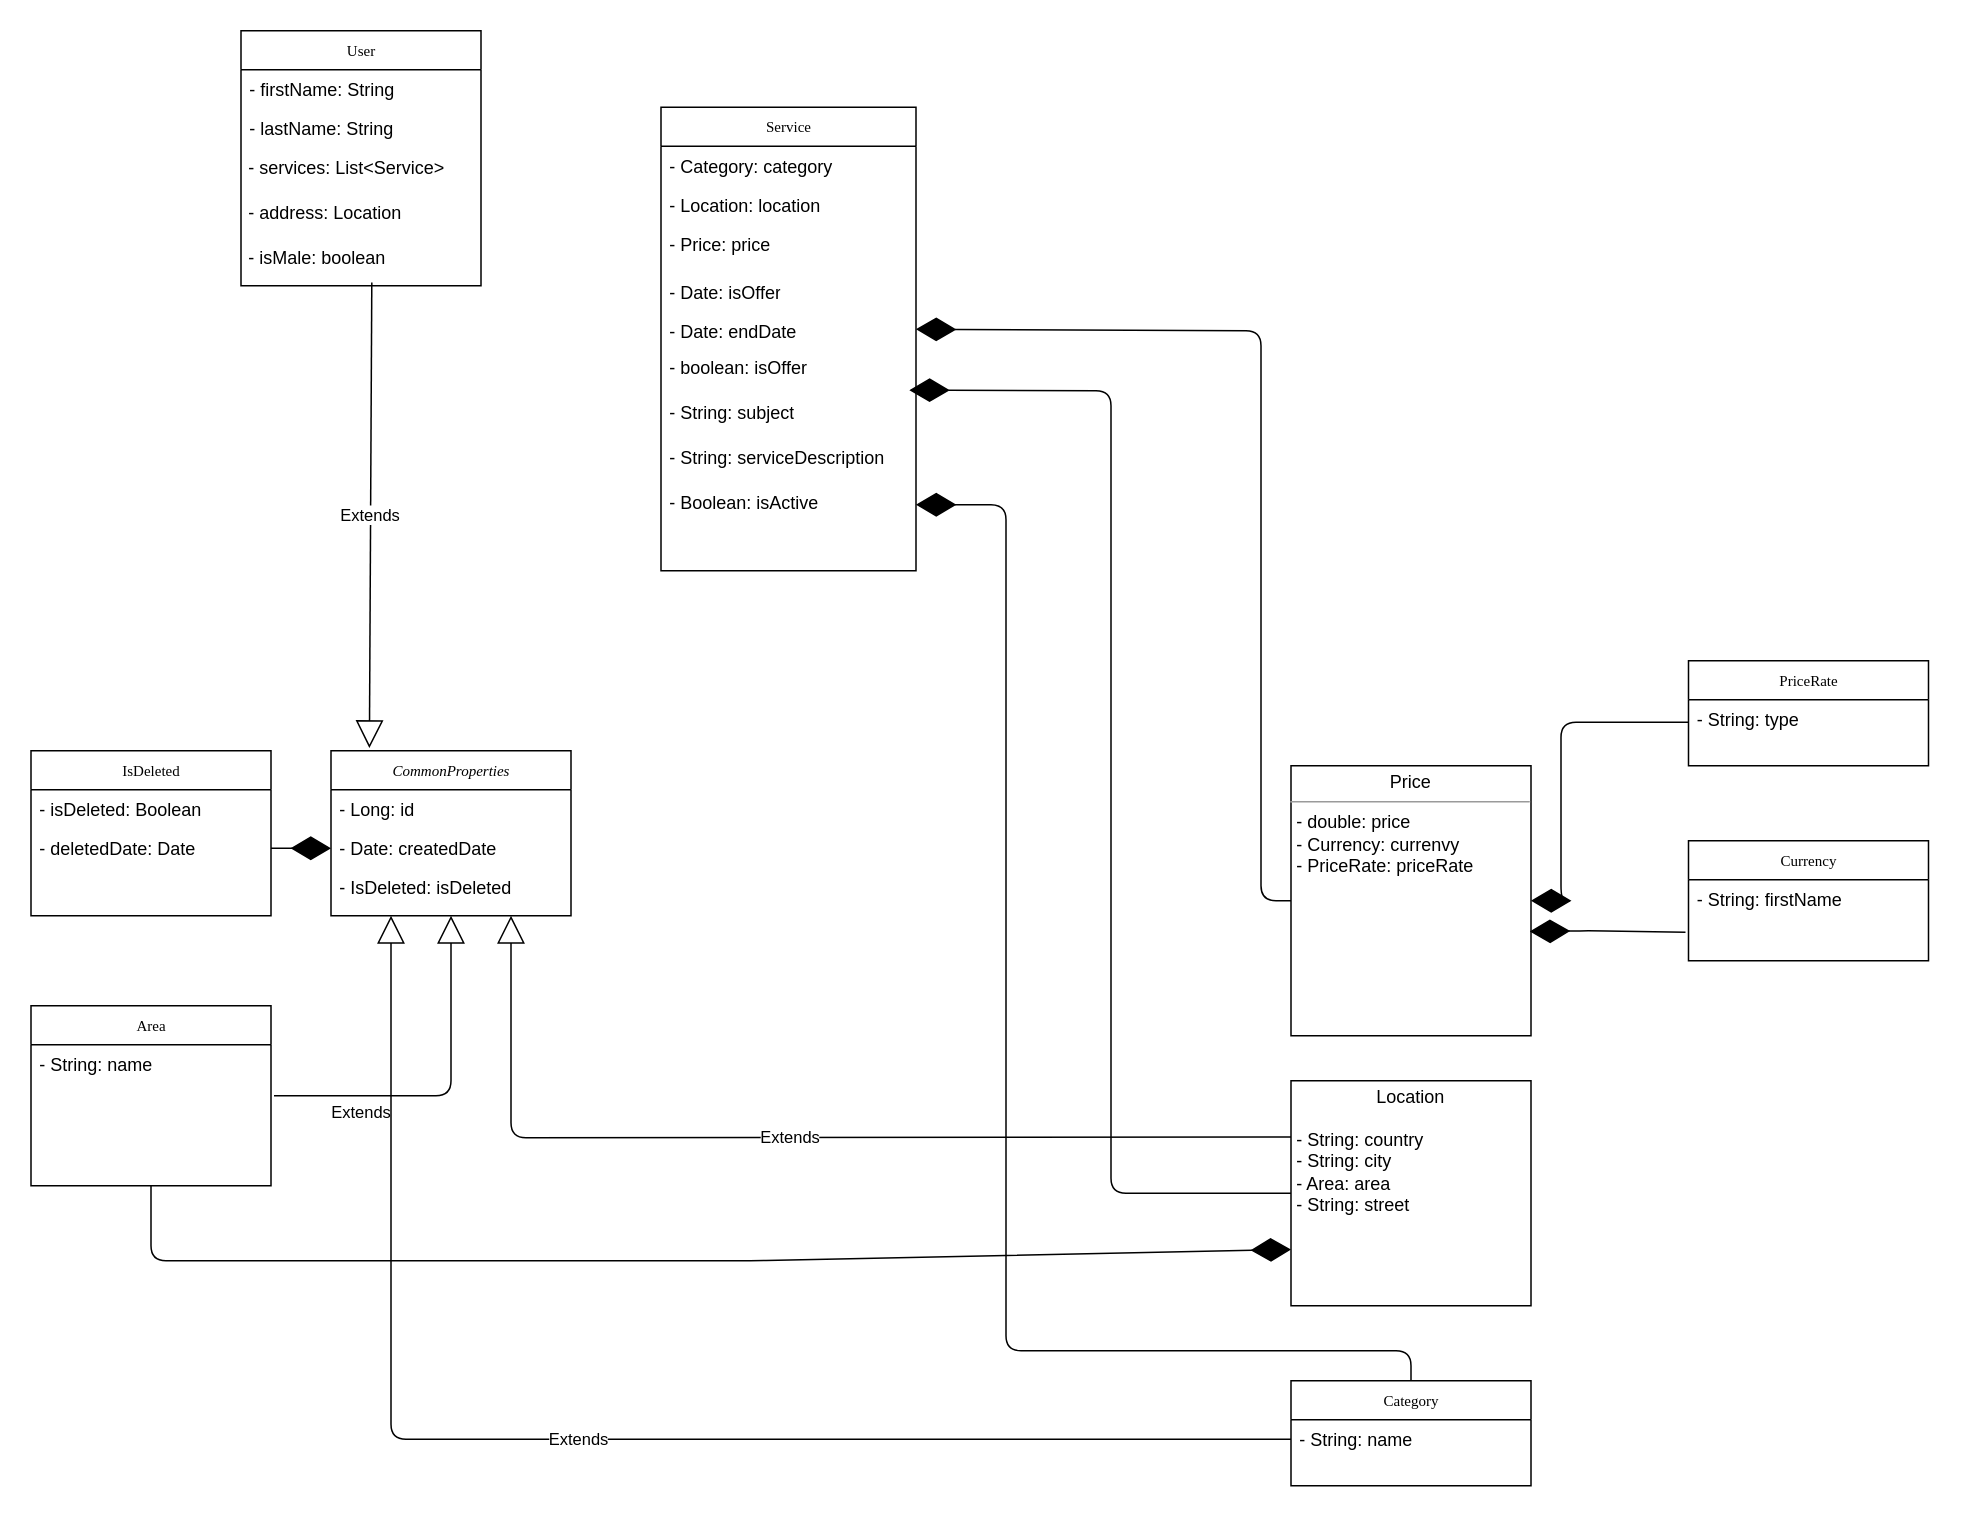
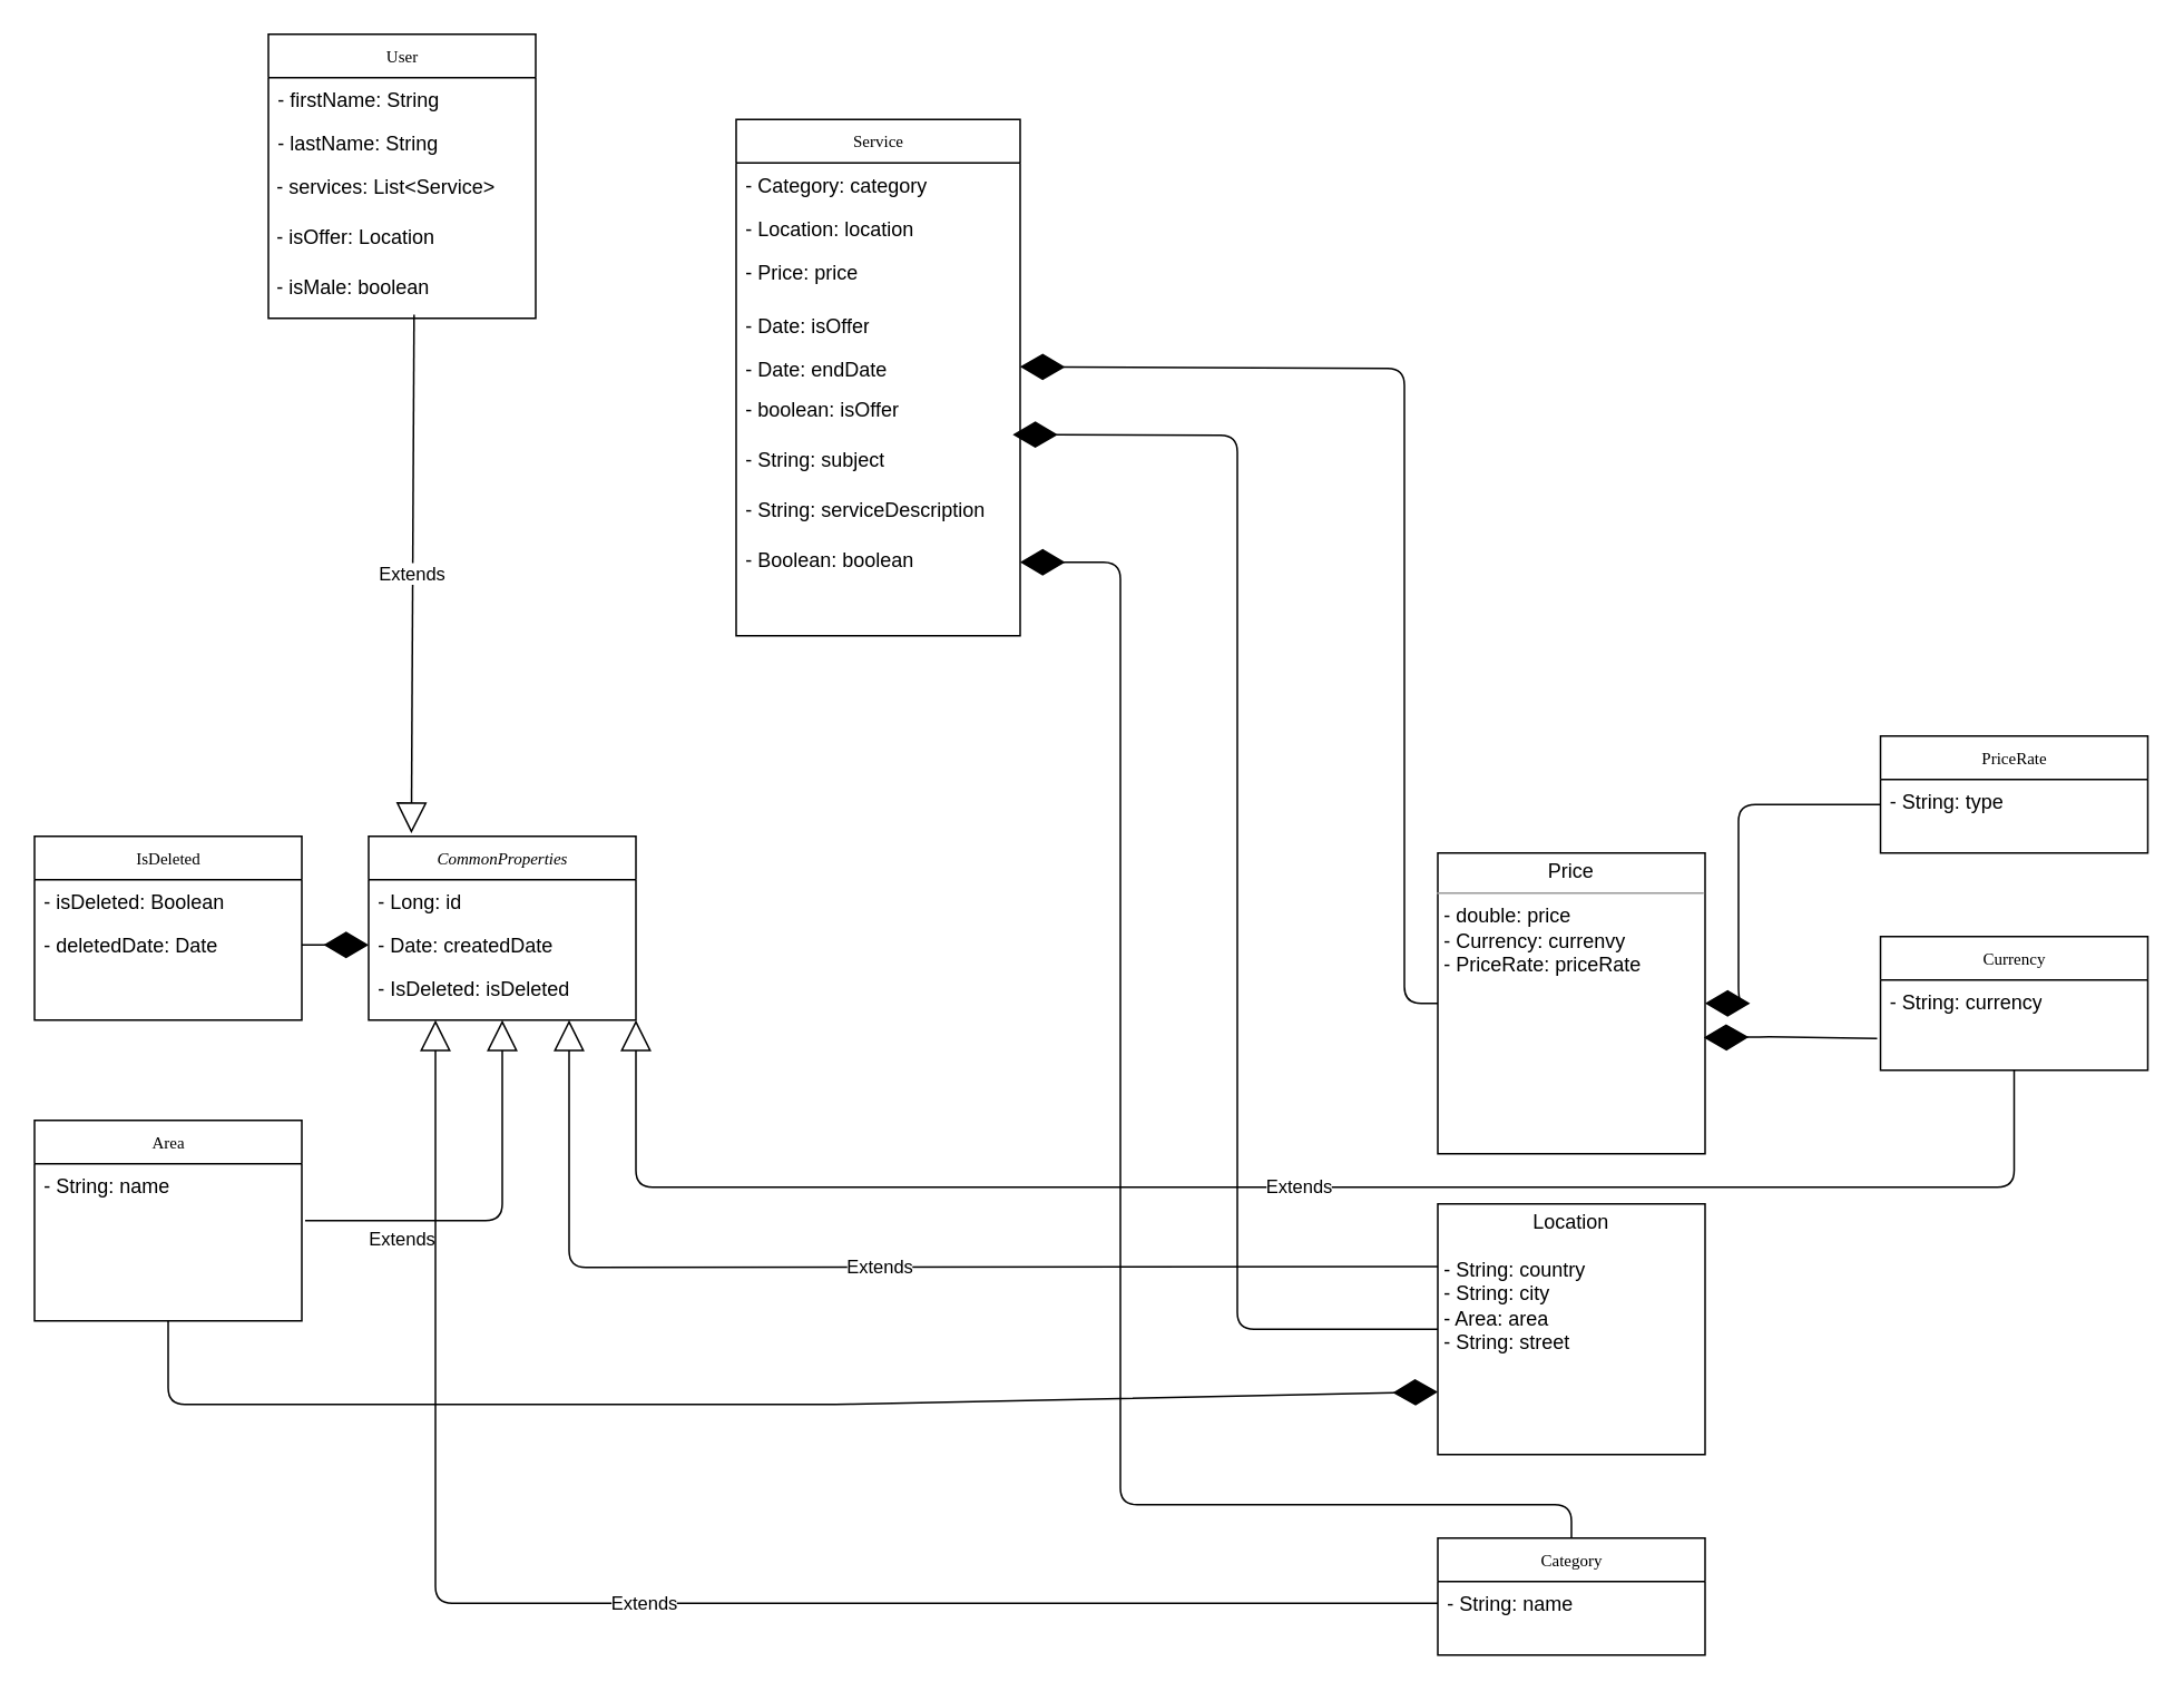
- <mxCell id="44" value="&amp;nbsp;- address: Location" style="text;html=1;" vertex="1" parent="40"><mxGeometry y="108" width="160" height="30" as="geometry" /></mxCell>
+ <mxCell id="44" value="&amp;nbsp;- isOffer: Location" style="text;html=1;" vertex="1" parent="40"><mxGeometry y="108" width="160" height="30" as="geometry" /></mxCell>
- <mxCell id="13" value="- Boolean: isActive" style="text;html=1;strokeColor=none;fillColor=none;align=left;verticalAlign=top;spacingLeft=4;spacingRight=4;whiteSpace=wrap;overflow=hidden;rotatable=0;points=[[0,0.5],[1,0.5]];portConstraint=eastwest;" vertex="1" parent="4"><mxGeometry y="250" width="170" height="30" as="geometry" /></mxCell>
+ <mxCell id="13" value="- Boolean: boolean" style="text;html=1;strokeColor=none;fillColor=none;align=left;verticalAlign=top;spacingLeft=4;spacingRight=4;whiteSpace=wrap;overflow=hidden;rotatable=0;points=[[0,0.5],[1,0.5]];portConstraint=eastwest;" vertex="1" parent="4"><mxGeometry y="250" width="170" height="30" as="geometry" /></mxCell>
- <mxCell id="24" value="- String: firstName" style="text;html=1;strokeColor=none;fillColor=none;align=left;verticalAlign=top;spacingLeft=4;spacingRight=4;whiteSpace=wrap;overflow=hidden;rotatable=0;points=[[0,0.5],[1,0.5]];portConstraint=eastwest;" vertex="1" parent="23"><mxGeometry y="26" width="160" height="30" as="geometry" /></mxCell>
+ <mxCell id="24" value="- String: currency" style="text;html=1;strokeColor=none;fillColor=none;align=left;verticalAlign=top;spacingLeft=4;spacingRight=4;whiteSpace=wrap;overflow=hidden;rotatable=0;points=[[0,0.5],[1,0.5]];portConstraint=eastwest;" vertex="1" parent="23"><mxGeometry y="26" width="160" height="30" as="geometry" /></mxCell>
+ <mxCell id="39" value="Extends" style="endArrow=block;endSize=16;endFill=0;html=1;exitX=0.5;exitY=1;exitDx=0;exitDy=0;entryX=1;entryY=1;entryDx=0;entryDy=0;" edge="1" parent="1" source="23" target="31"><mxGeometry width="160" relative="1" as="geometry"><mxPoint x="1125" y="611" as="sourcePoint" /><mxPoint x="720" y="670" as="targetPoint" /><Array as="points"><mxPoint x="1205" y="710" /><mxPoint x="1110" y="710" /><mxPoint x="380" y="710" /></Array></mxGeometry></mxCell>
